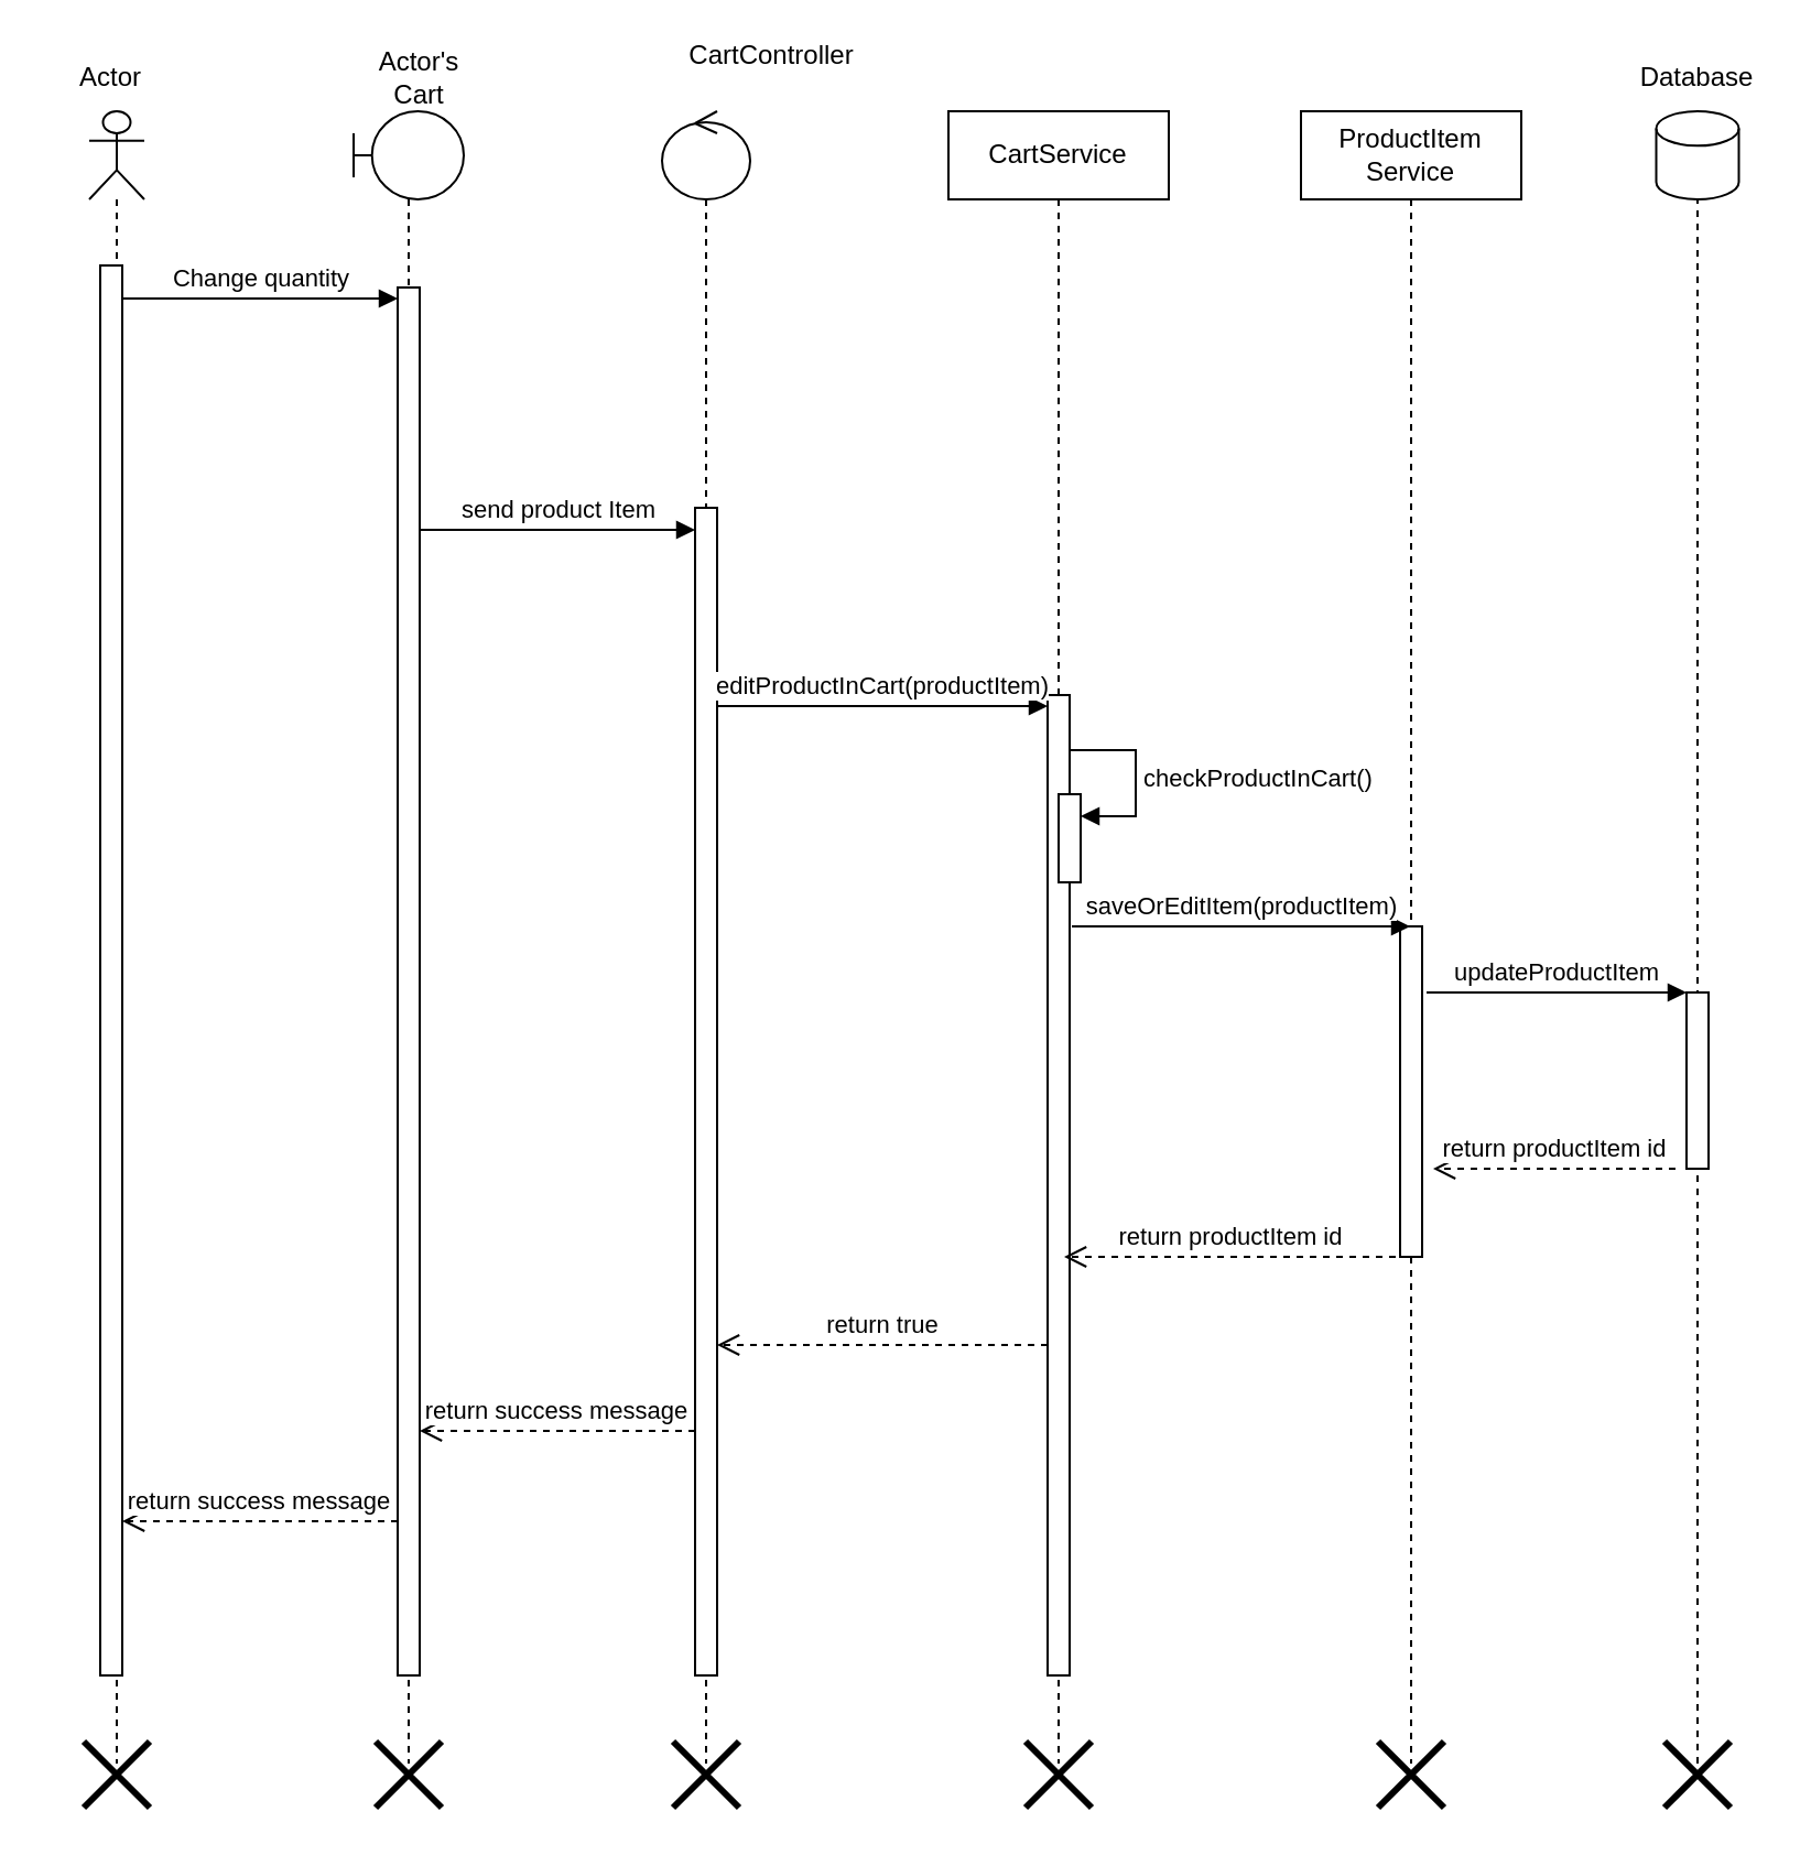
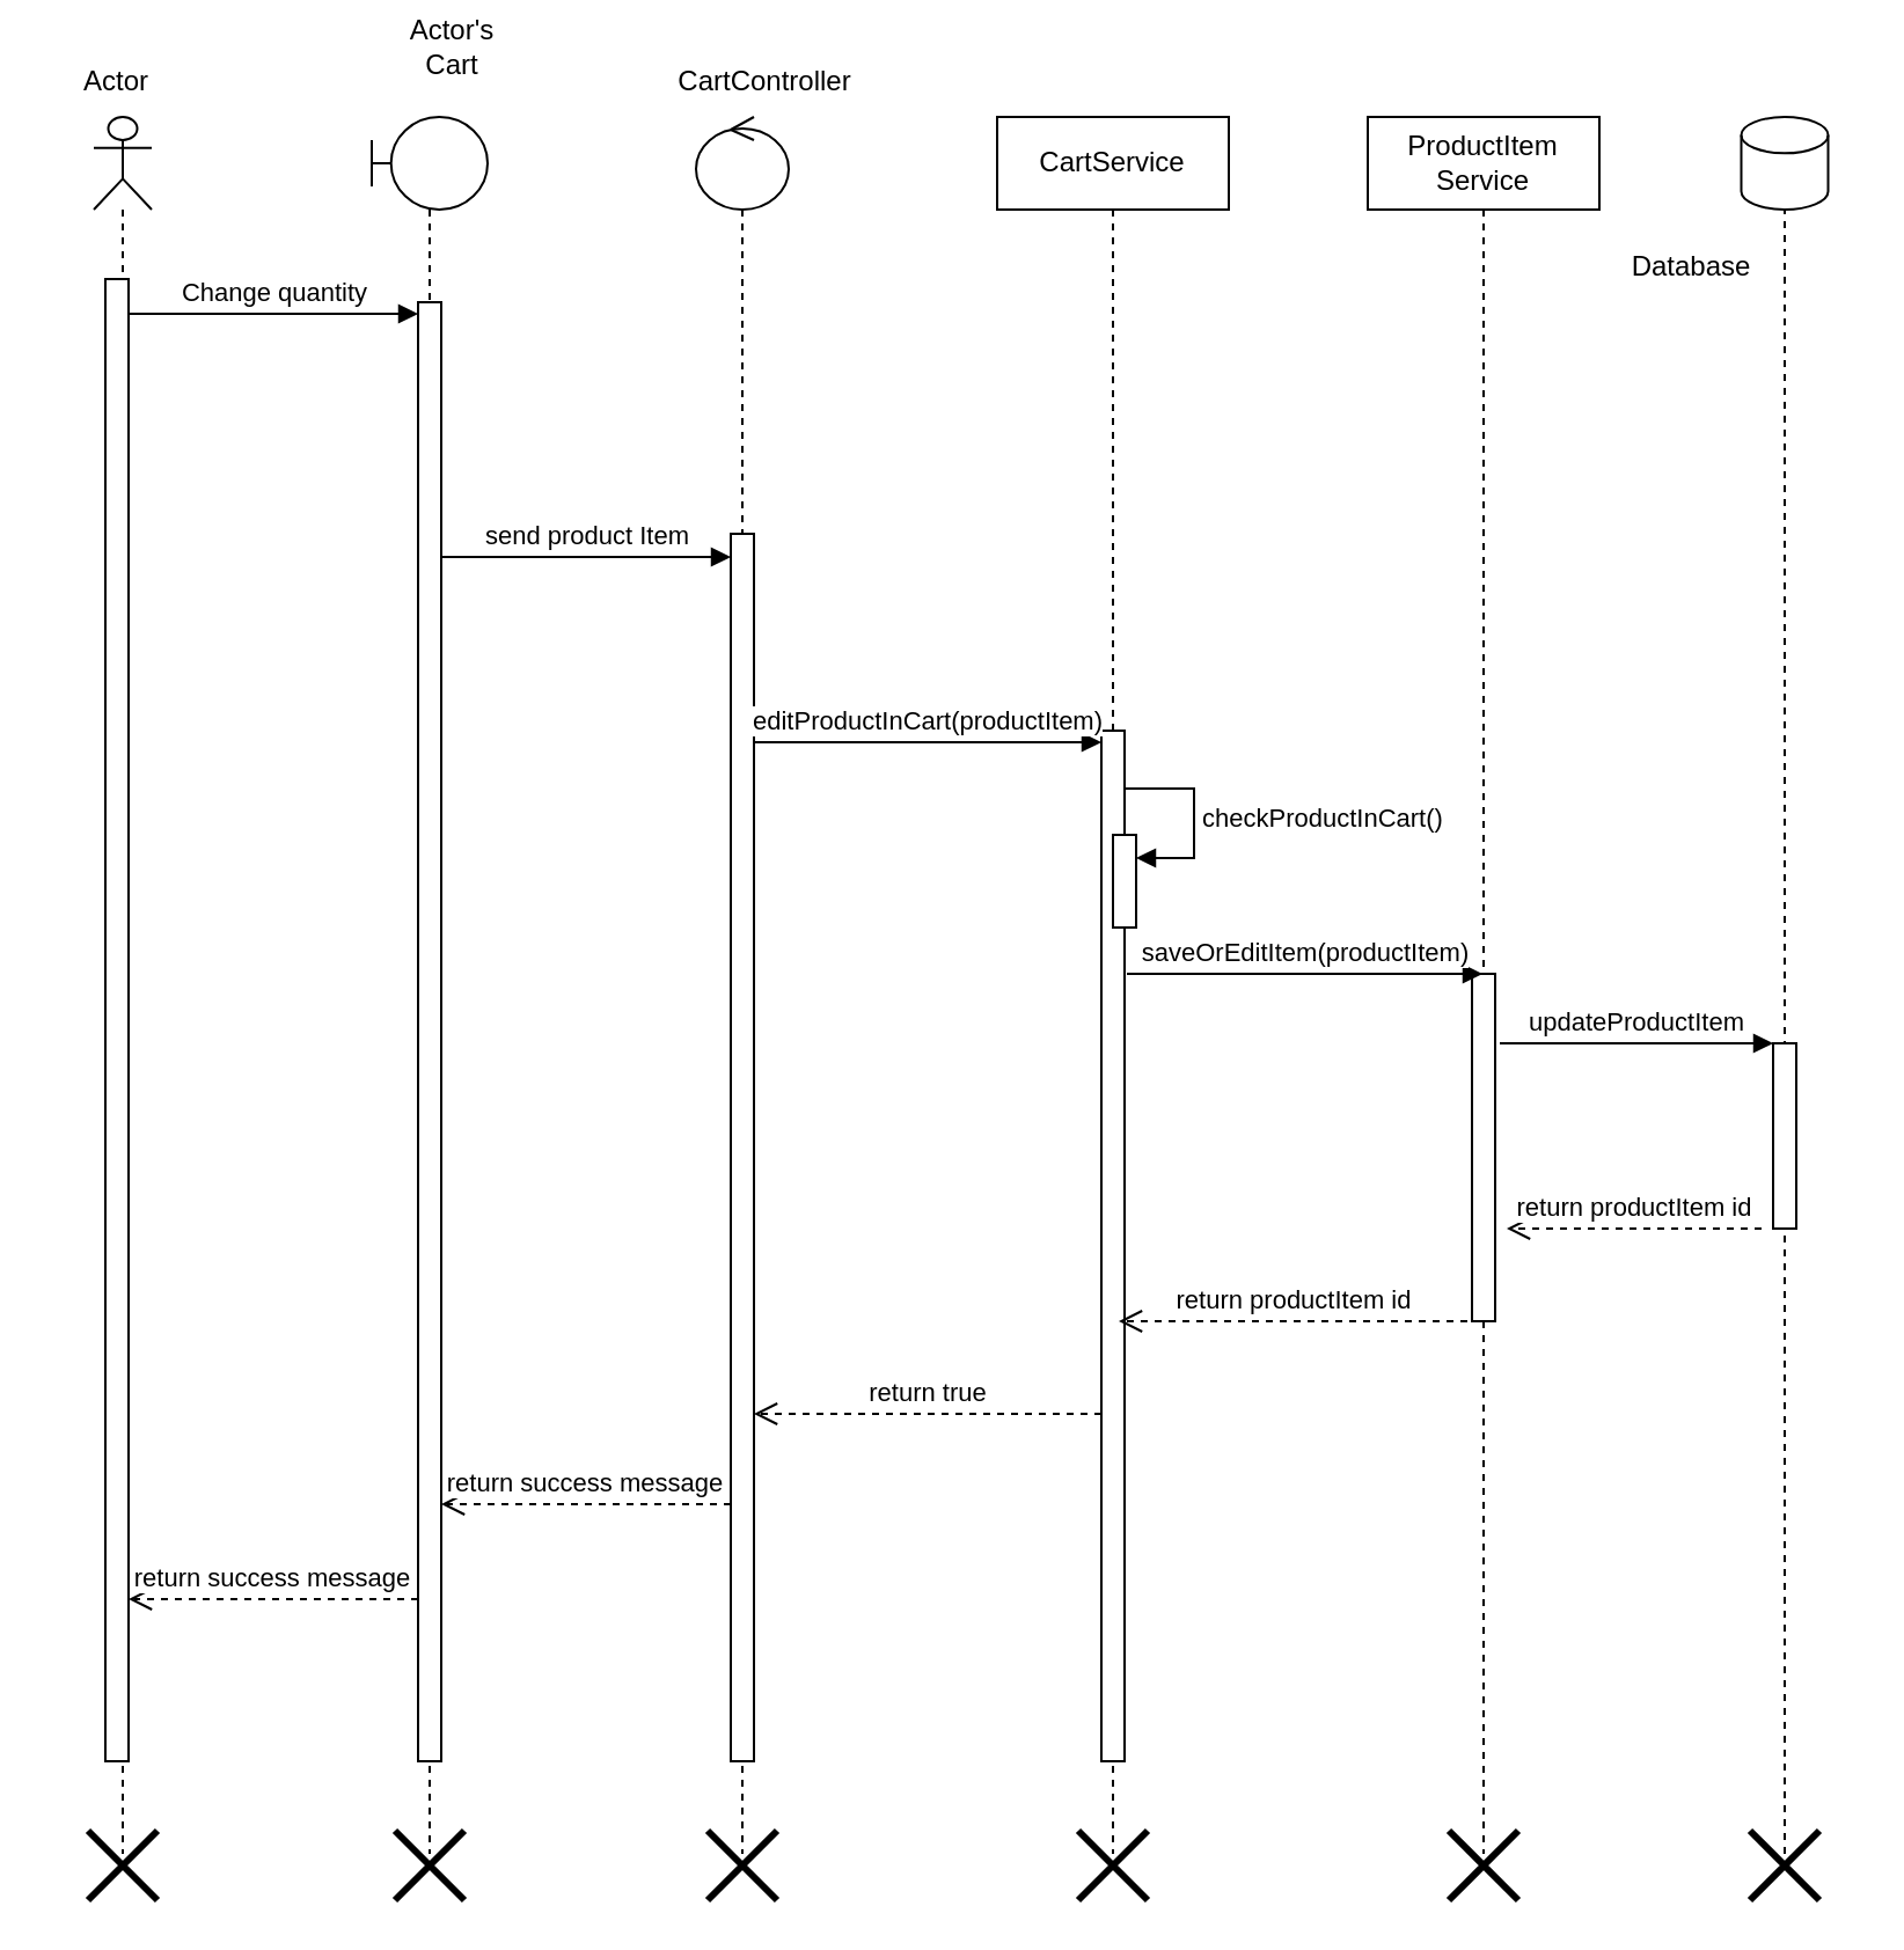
- <mxCell id="12" value="CartController" style="text;html=1;strokeColor=none;fillColor=none;align=center;verticalAlign=middle;whiteSpace=wrap;rounded=0;" vertex="1" parent="1"><mxGeometry x="320" y="10" width="60" height="30" as="geometry" /></mxCell>
+ <mxCell id="12" value="CartController" style="text;html=1;strokeColor=none;fillColor=none;align=center;verticalAlign=middle;whiteSpace=wrap;rounded=0;" vertex="1" parent="1"><mxGeometry x="300" y="20" width="60" height="30" as="geometry" /></mxCell>
- <mxCell id="7" value="Actor's Cart" style="text;html=1;strokeColor=none;fillColor=none;align=center;verticalAlign=middle;whiteSpace=wrap;rounded=0;" vertex="1" parent="1"><mxGeometry x="160" y="20" width="60" height="30" as="geometry" /></mxCell>
+ <mxCell id="7" value="Actor's Cart" style="text;html=1;strokeColor=none;fillColor=none;align=center;verticalAlign=middle;whiteSpace=wrap;rounded=0;" vertex="1" parent="1"><mxGeometry x="165" y="5" width="60" height="30" as="geometry" /></mxCell>
- <mxCell id="25" value="Database" style="text;html=1;strokeColor=none;fillColor=none;align=center;verticalAlign=middle;whiteSpace=wrap;rounded=0;" vertex="1" parent="1"><mxGeometry x="740" y="20" width="60" height="30" as="geometry" /></mxCell>
+ <mxCell id="25" value="Database" style="text;html=1;strokeColor=none;fillColor=none;align=center;verticalAlign=middle;whiteSpace=wrap;rounded=0;" vertex="1" parent="1"><mxGeometry x="700" y="100" width="60" height="30" as="geometry" /></mxCell>
